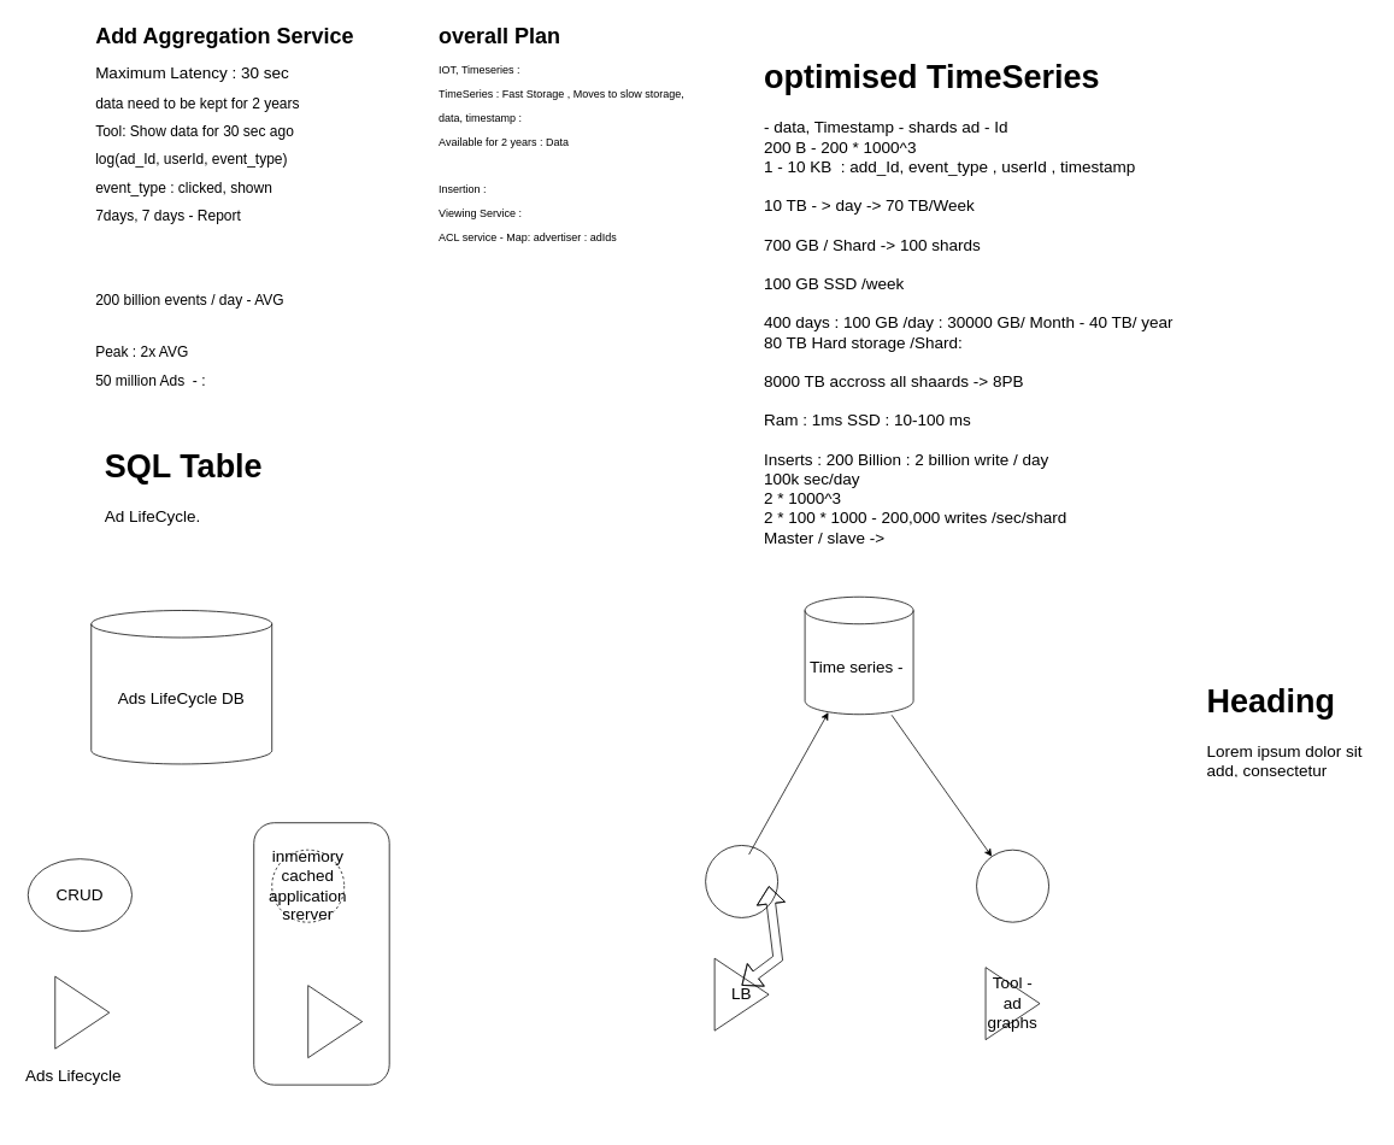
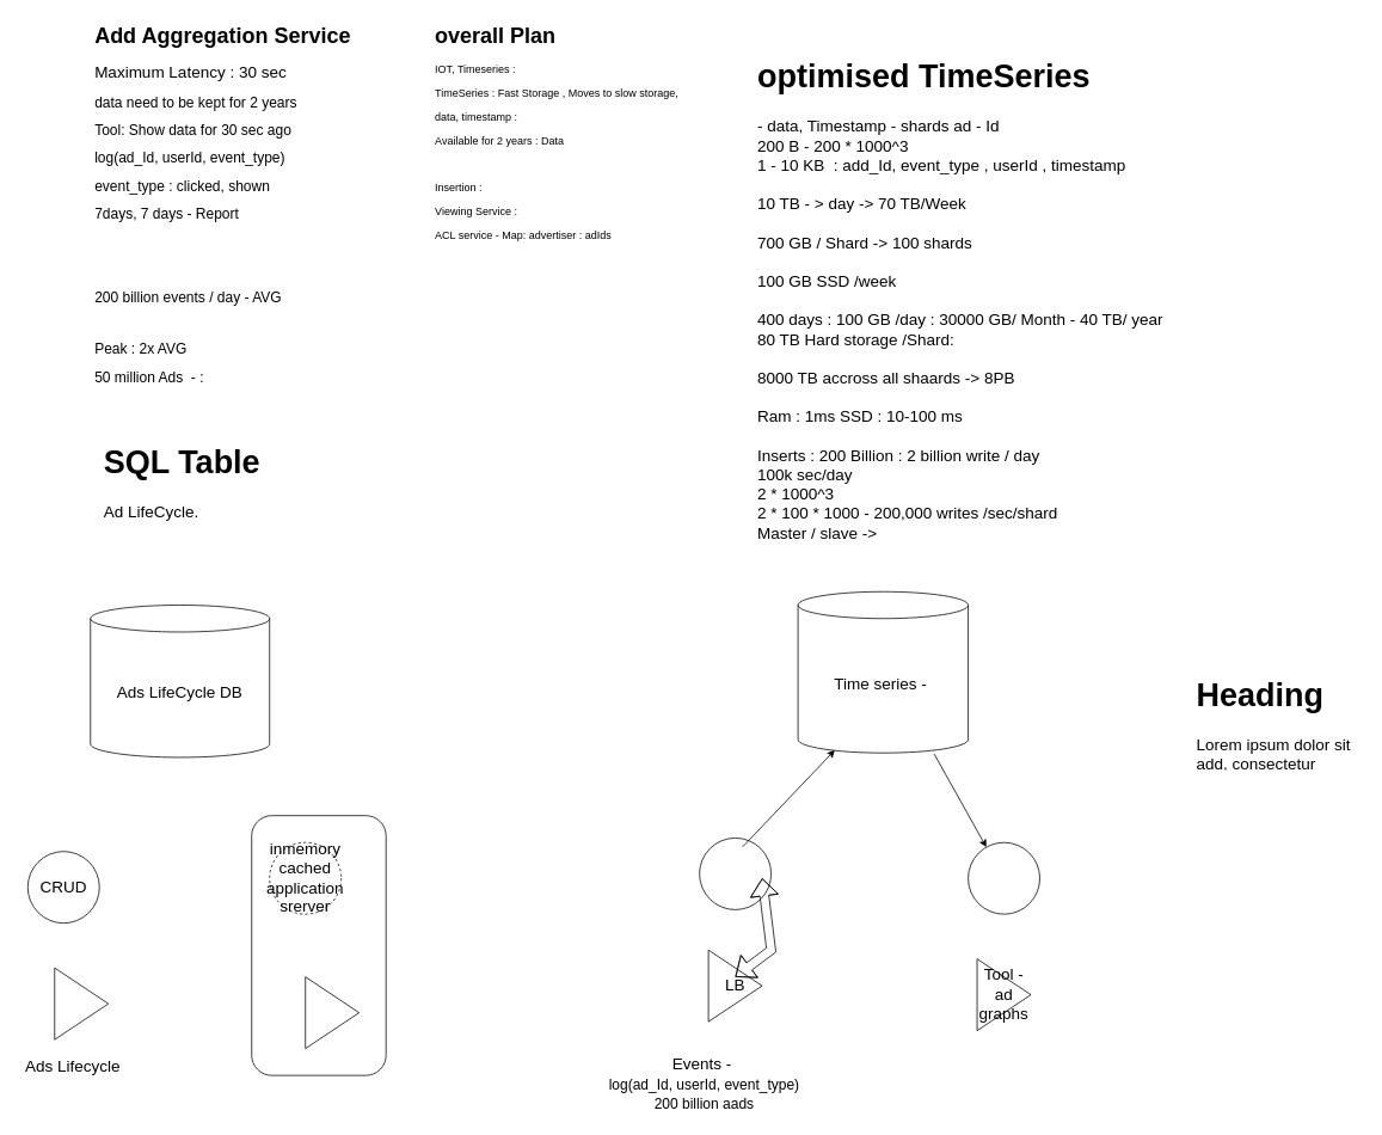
- <mxCell id="5" value="Time series -&amp;nbsp;" style="shape=cylinder3;whiteSpace=wrap;html=1;boundedLbl=1;backgroundOutline=1;size=15;fontSize=18;" parent="1" vertex="1"><mxGeometry x="890" y="660" width="120" height="130" as="geometry" /></mxCell>
+ <mxCell id="5" value="Time series -&amp;nbsp;" style="shape=cylinder3;whiteSpace=wrap;html=1;boundedLbl=1;backgroundOutline=1;size=15;fontSize=18;" parent="1" vertex="1"><mxGeometry x="890" y="660" width="190" height="180" as="geometry" /></mxCell>
- <mxCell id="14" value="CRUD" style="ellipse;whiteSpace=wrap;html=1;aspect=fixed;fontSize=18;" parent="1" vertex="1"><mxGeometry x="30" y="950" width="115" height="80" as="geometry" /></mxCell>
+ <mxCell id="14" value="CRUD" style="ellipse;whiteSpace=wrap;html=1;aspect=fixed;fontSize=18;" parent="1" vertex="1"><mxGeometry x="30" y="950" width="80" height="80" as="geometry" /></mxCell>
+ <mxCell id="12" value="Events -&amp;nbsp;&lt;br&gt;&lt;span style=&quot;font-size: medium ; text-align: left&quot;&gt;log(ad_Id, userId, event_type)&lt;br&gt;200 billion aads&lt;br&gt;&lt;/span&gt;" style="text;html=1;align=center;verticalAlign=middle;resizable=0;points=[];autosize=1;strokeColor=none;fillColor=none;fontSize=18;" parent="1" vertex="1"><mxGeometry x="670" y="1175" width="230" height="70" as="geometry" /></mxCell>
